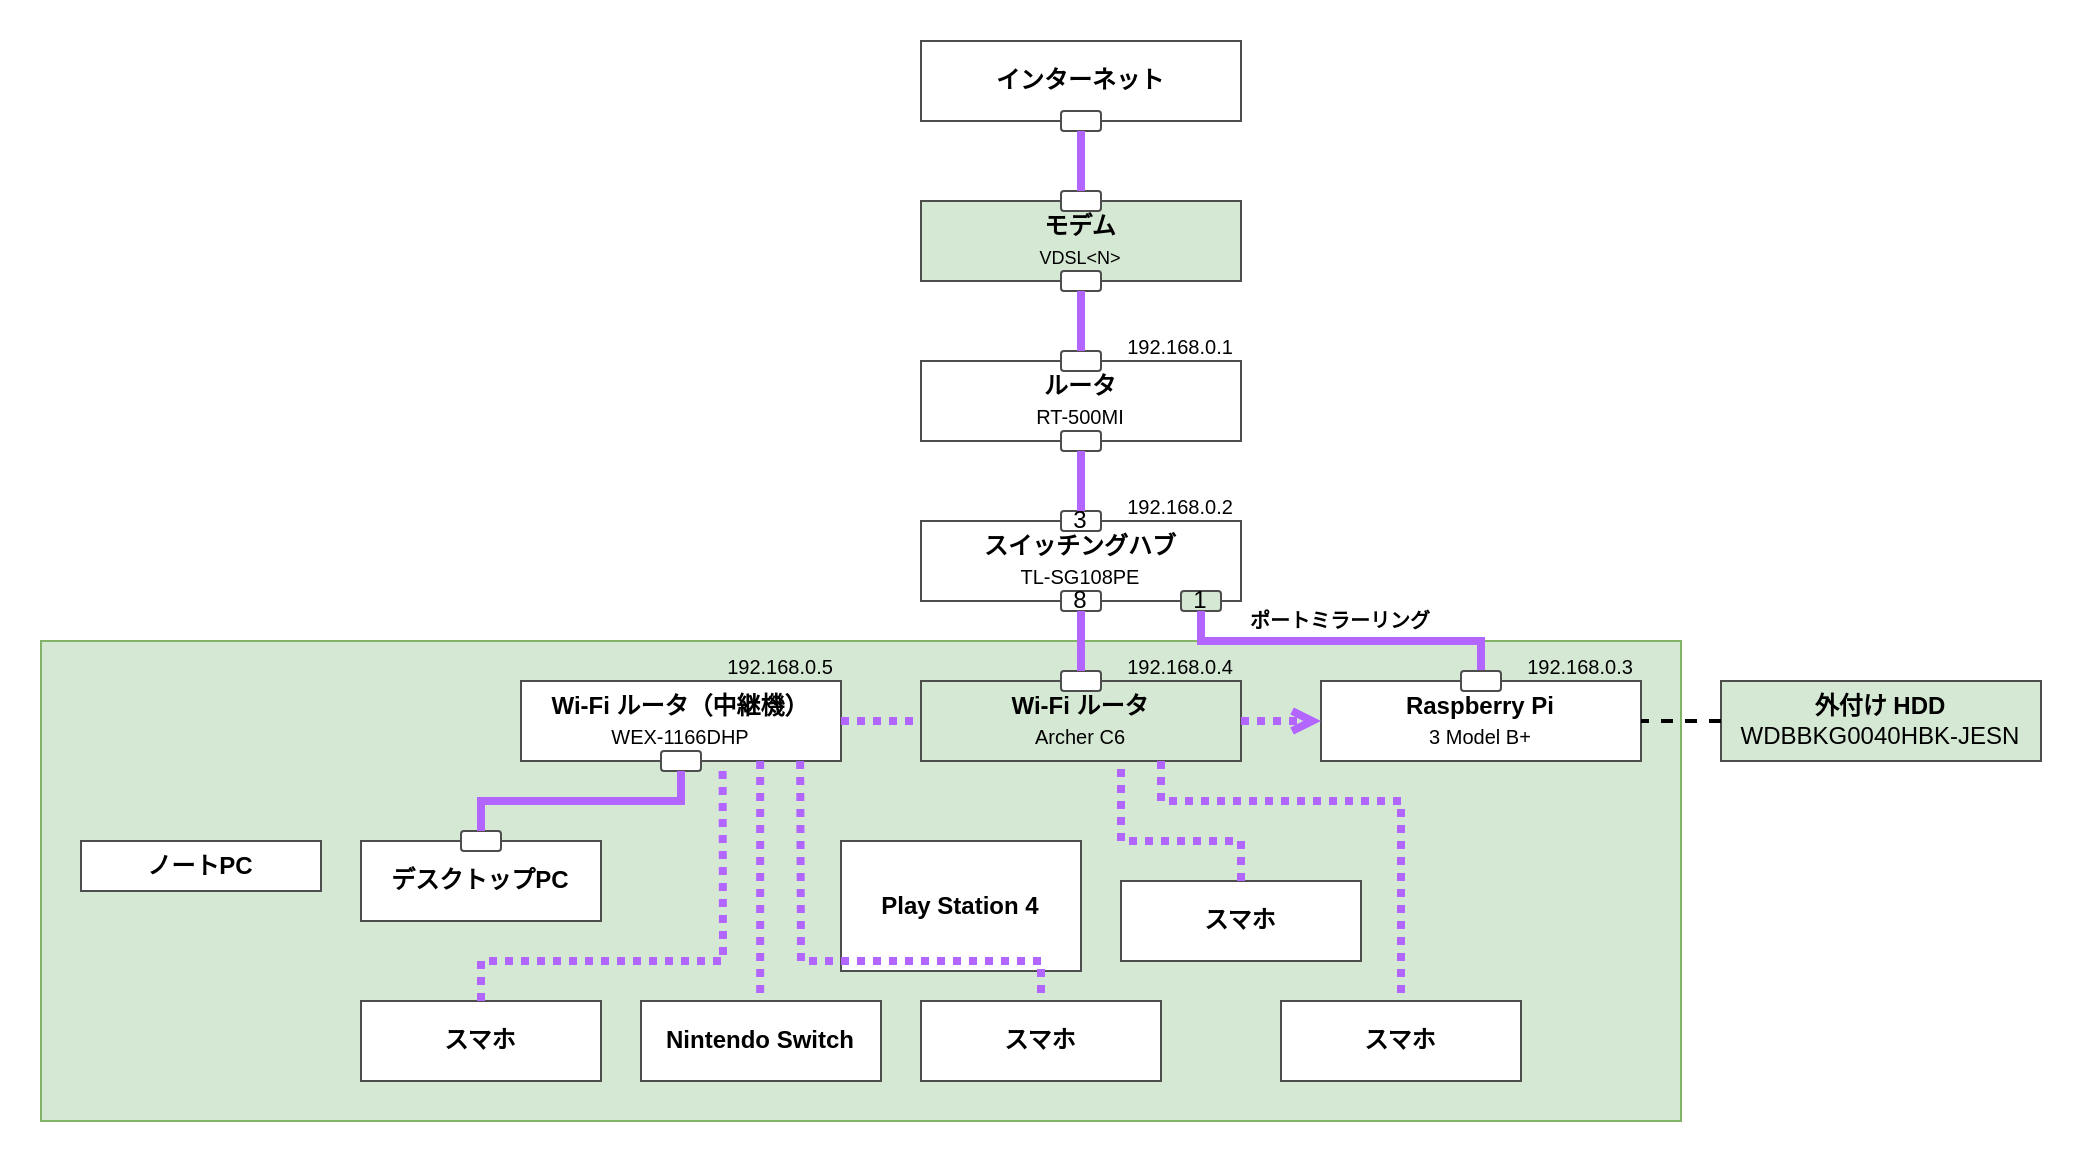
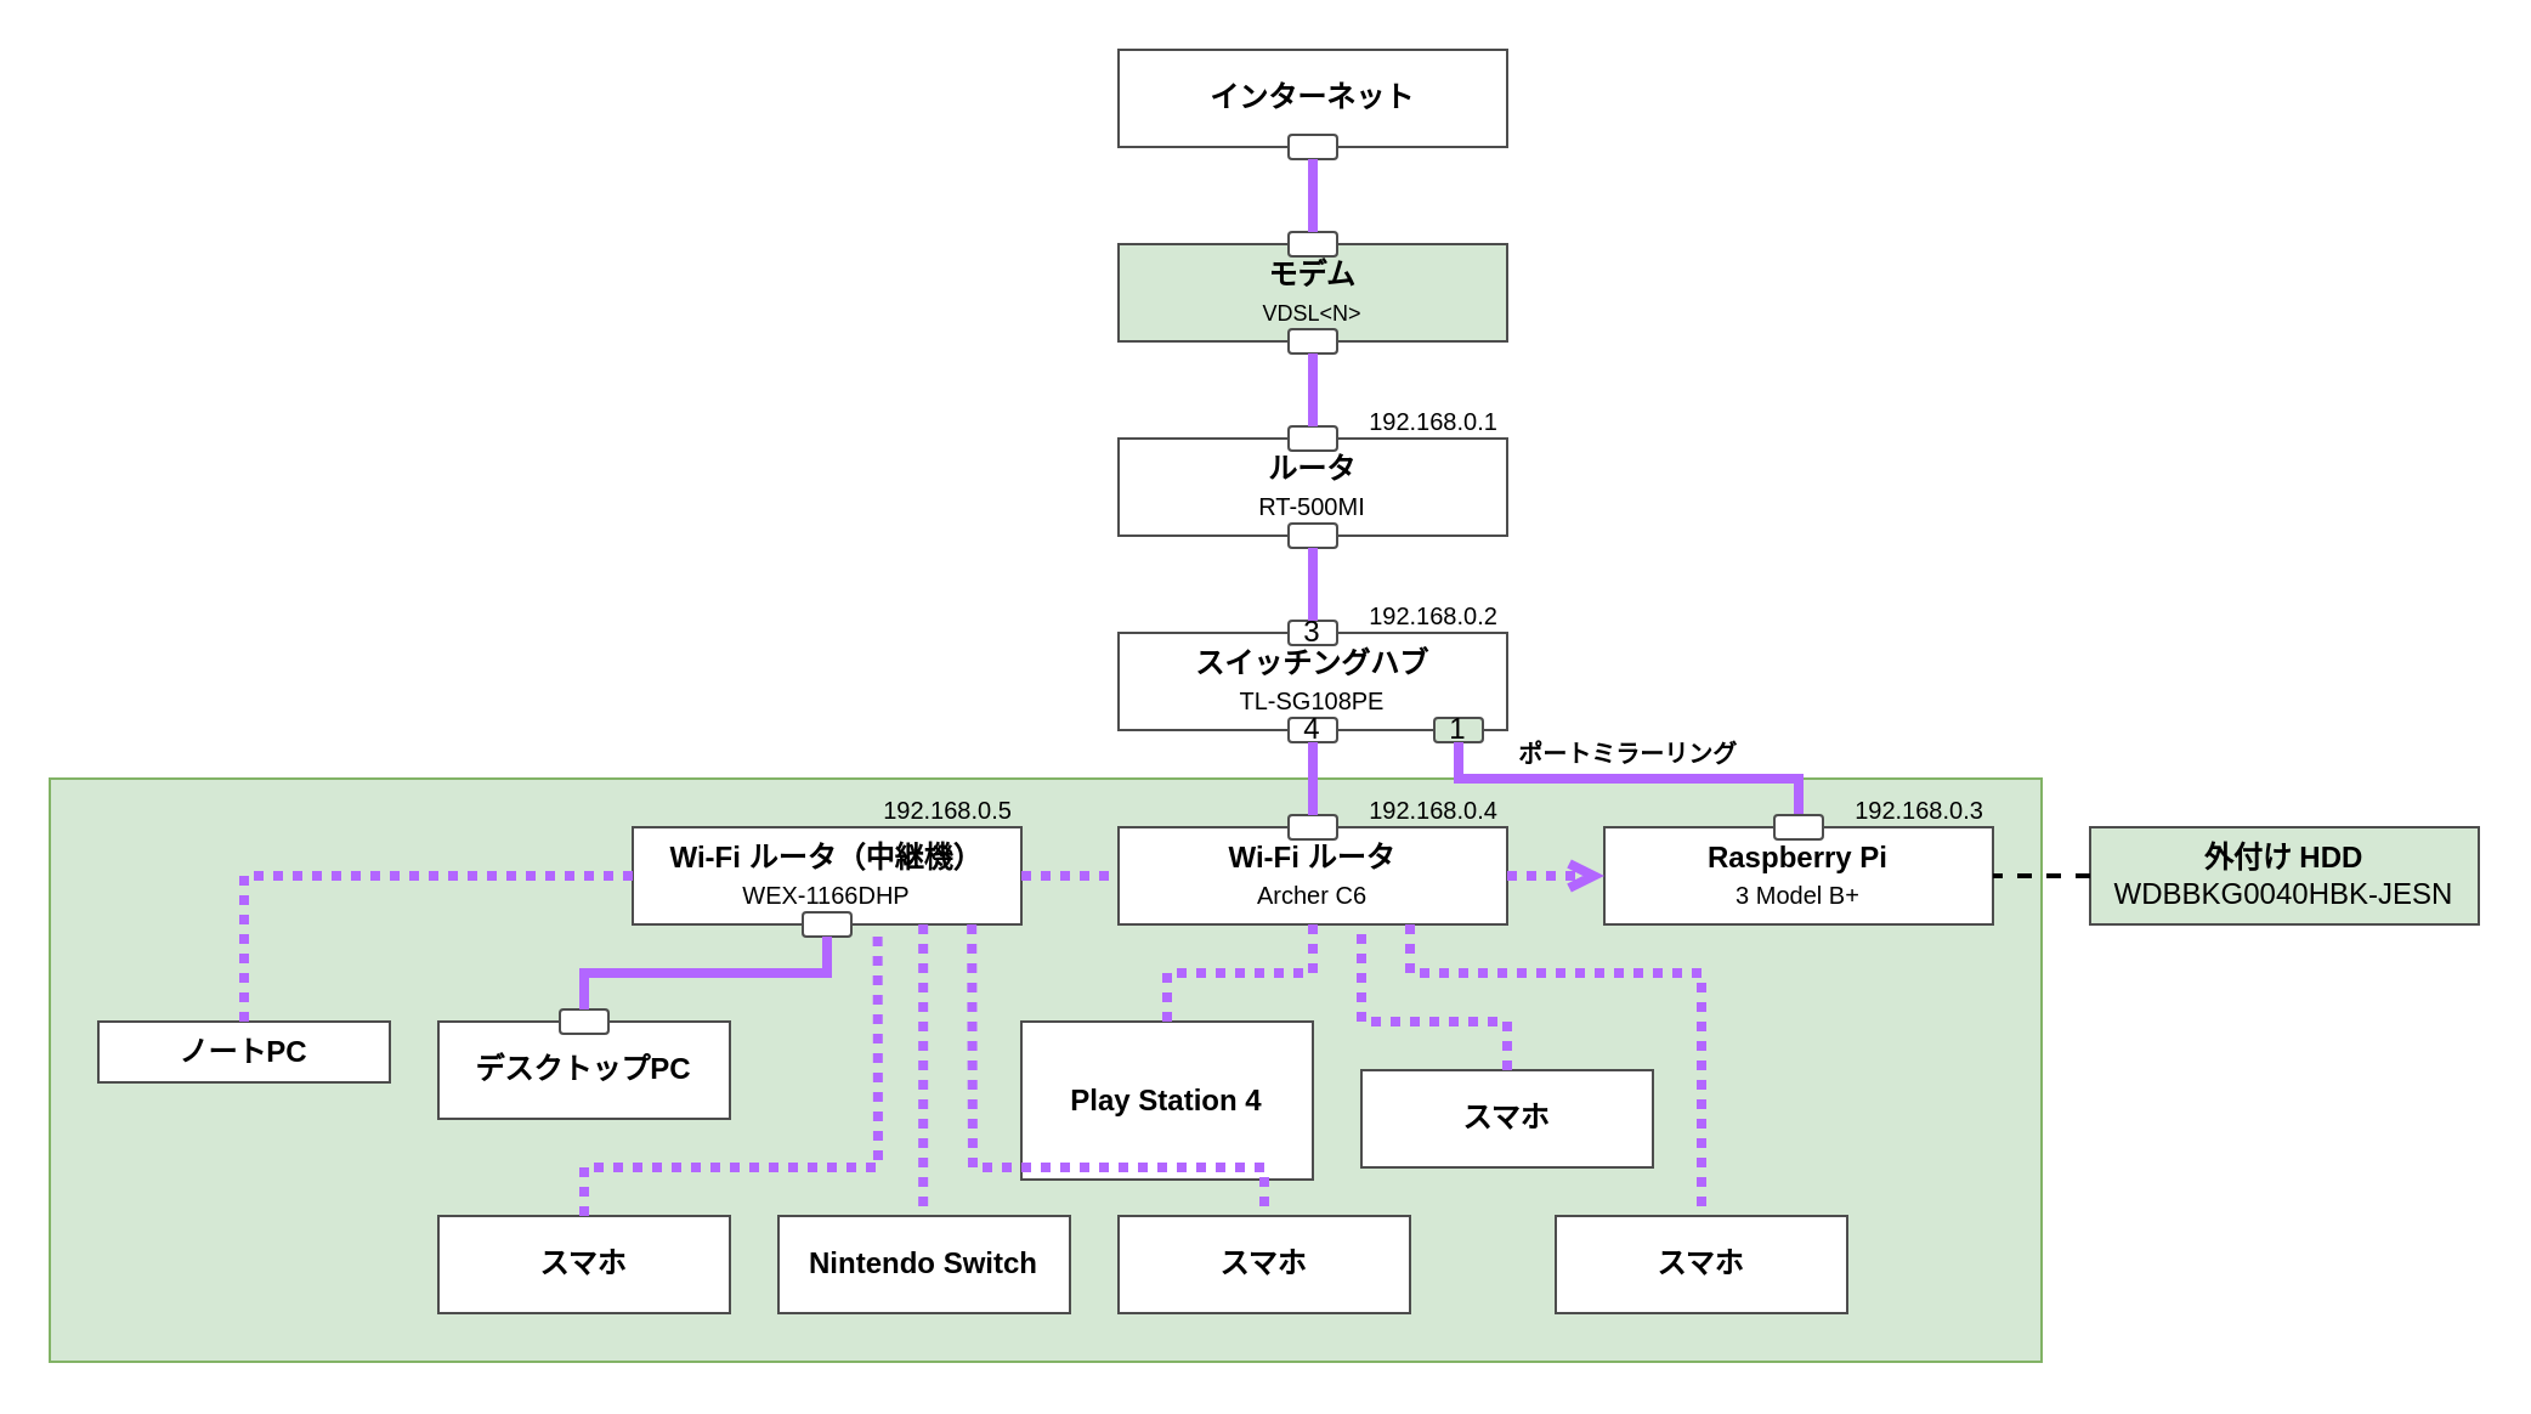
- <mxCell id="7" value="8" style="rounded=1;whiteSpace=wrap;html=1;strokeColor=#4D4D4D;" parent="1" vertex="1"><mxGeometry x="530" y="295" width="20" height="10" as="geometry" /></mxCell>
+ <mxCell id="7" value="4" style="rounded=1;whiteSpace=wrap;html=1;strokeColor=#4D4D4D;" parent="1" vertex="1"><mxGeometry x="530" y="295" width="20" height="10" as="geometry" /></mxCell>
+ <mxCell id="51" value="" style="endArrow=none;html=1;rounded=0;strokeWidth=4;strokeColor=#B266FF;exitX=0.5;exitY=0;exitDx=0;exitDy=0;entryX=0;entryY=0.5;entryDx=0;entryDy=0;dashed=1;dashPattern=1 1;" edge="1" parent="1" source="50" target="22"><mxGeometry width="50" height="50" relative="1" as="geometry"><mxPoint x="130" y="370" as="sourcePoint" /><mxPoint x="170" y="370" as="targetPoint" /><Array as="points"><mxPoint x="100" y="360" /></Array></mxGeometry></mxCell>
- <mxCell id="18" value="&lt;b&gt;Wi-Fi ルータ&lt;/b&gt;&lt;br&gt;&lt;span style=&quot;font-size: 10px&quot;&gt;Archer C6&lt;/span&gt;" style="rounded=0;whiteSpace=wrap;html=1;strokeColor=#4D4D4D;fillColor=#d5e8d4;" vertex="1" parent="1"><mxGeometry x="460" y="340" width="160" height="40" as="geometry" /></mxCell>
+ <mxCell id="18" value="&lt;b&gt;Wi-Fi ルータ&lt;/b&gt;&lt;br&gt;&lt;span style=&quot;font-size: 10px&quot;&gt;Archer C6&lt;/span&gt;" style="rounded=0;whiteSpace=wrap;html=1;strokeColor=#4D4D4D;" vertex="1" parent="1"><mxGeometry x="460" y="340" width="160" height="40" as="geometry" /></mxCell>
+ <mxCell id="46" value="" style="endArrow=none;html=1;rounded=0;strokeWidth=4;strokeColor=#B266FF;exitX=0.5;exitY=0;exitDx=0;exitDy=0;entryX=0.5;entryY=1;entryDx=0;entryDy=0;dashed=1;dashPattern=1 1;" edge="1" parent="1" source="38" target="18"><mxGeometry width="50" height="50" relative="1" as="geometry"><mxPoint x="630" y="370" as="sourcePoint" /><mxPoint x="670" y="370" as="targetPoint" /><Array as="points"><mxPoint x="480" y="400" /><mxPoint x="540" y="400" /></Array></mxGeometry></mxCell>
